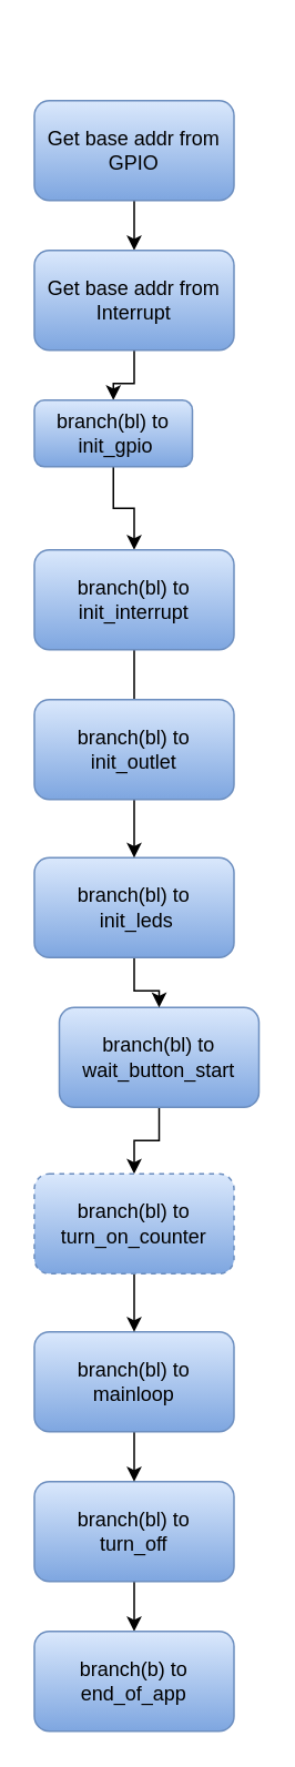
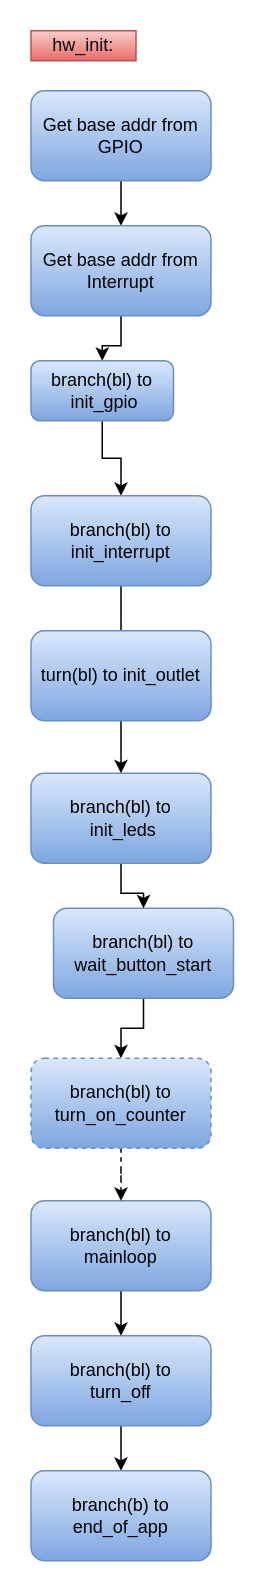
+ <mxCell id="2" value="hw_init:" style="text;html=1;strokeColor=#b85450;fillColor=#f8cecc;align=center;verticalAlign=middle;whiteSpace=wrap;rounded=0;gradientColor=#ea6b66;" parent="1" vertex="1"><mxGeometry x="20" y="20" width="70" height="20" as="geometry" /></mxCell>
- <mxCell id="20" value="branch(bl) to init_outlet" style="rounded=1;whiteSpace=wrap;html=1;gradientColor=#7ea6e0;fillColor=#dae8fc;strokeColor=#6c8ebf;" parent="1" vertex="1"><mxGeometry x="20" y="420" width="120" height="60" as="geometry" /></mxCell>
+ <mxCell id="20" value="turn(bl) to init_outlet" style="rounded=1;whiteSpace=wrap;html=1;gradientColor=#7ea6e0;fillColor=#dae8fc;strokeColor=#6c8ebf;" parent="1" vertex="1"><mxGeometry x="20" y="420" width="120" height="60" as="geometry" /></mxCell>
- <mxCell id="22" value="" style="edgeStyle=orthogonalEdgeStyle;rounded=0;orthogonalLoop=1;jettySize=auto;html=1;" parent="1" source="23" target="12" edge="1"><mxGeometry relative="1" as="geometry" /></mxCell>
+ <mxCell id="22" value="" style="edgeStyle=orthogonalEdgeStyle;rounded=0;orthogonalLoop=1;jettySize=auto;html=1;dashed=1;" parent="1" source="23" target="12" edge="1"><mxGeometry relative="1" as="geometry" /></mxCell>
